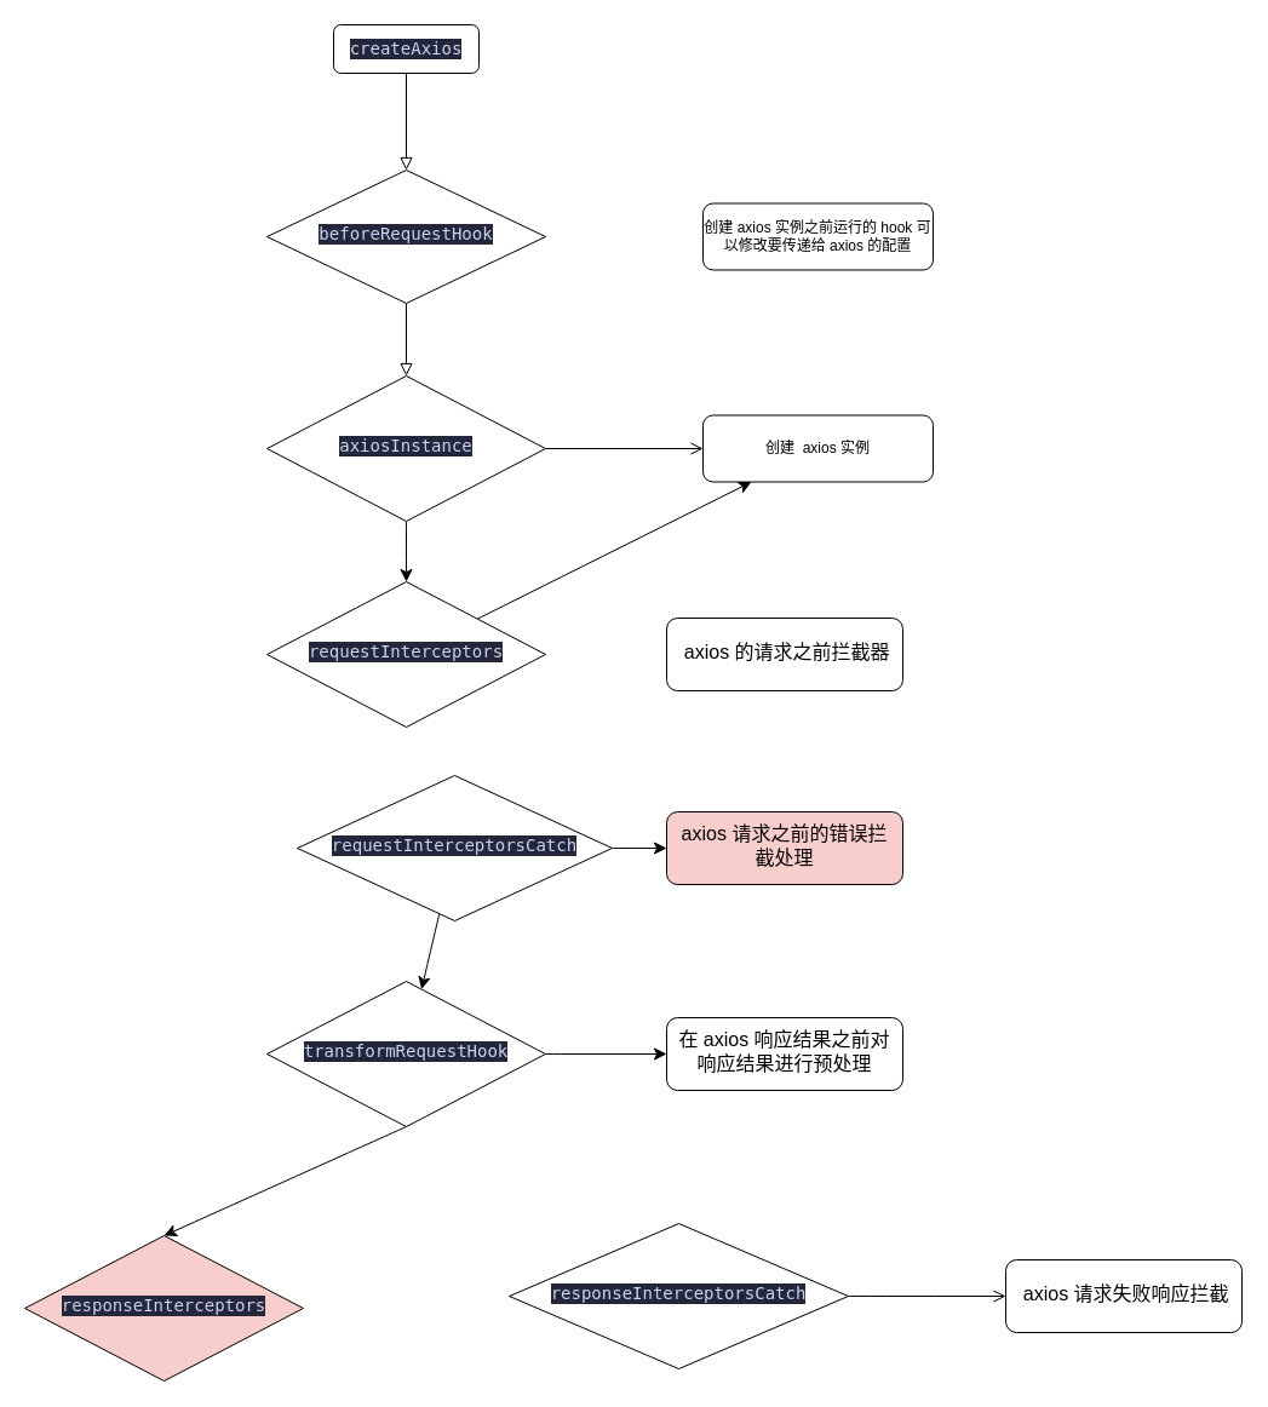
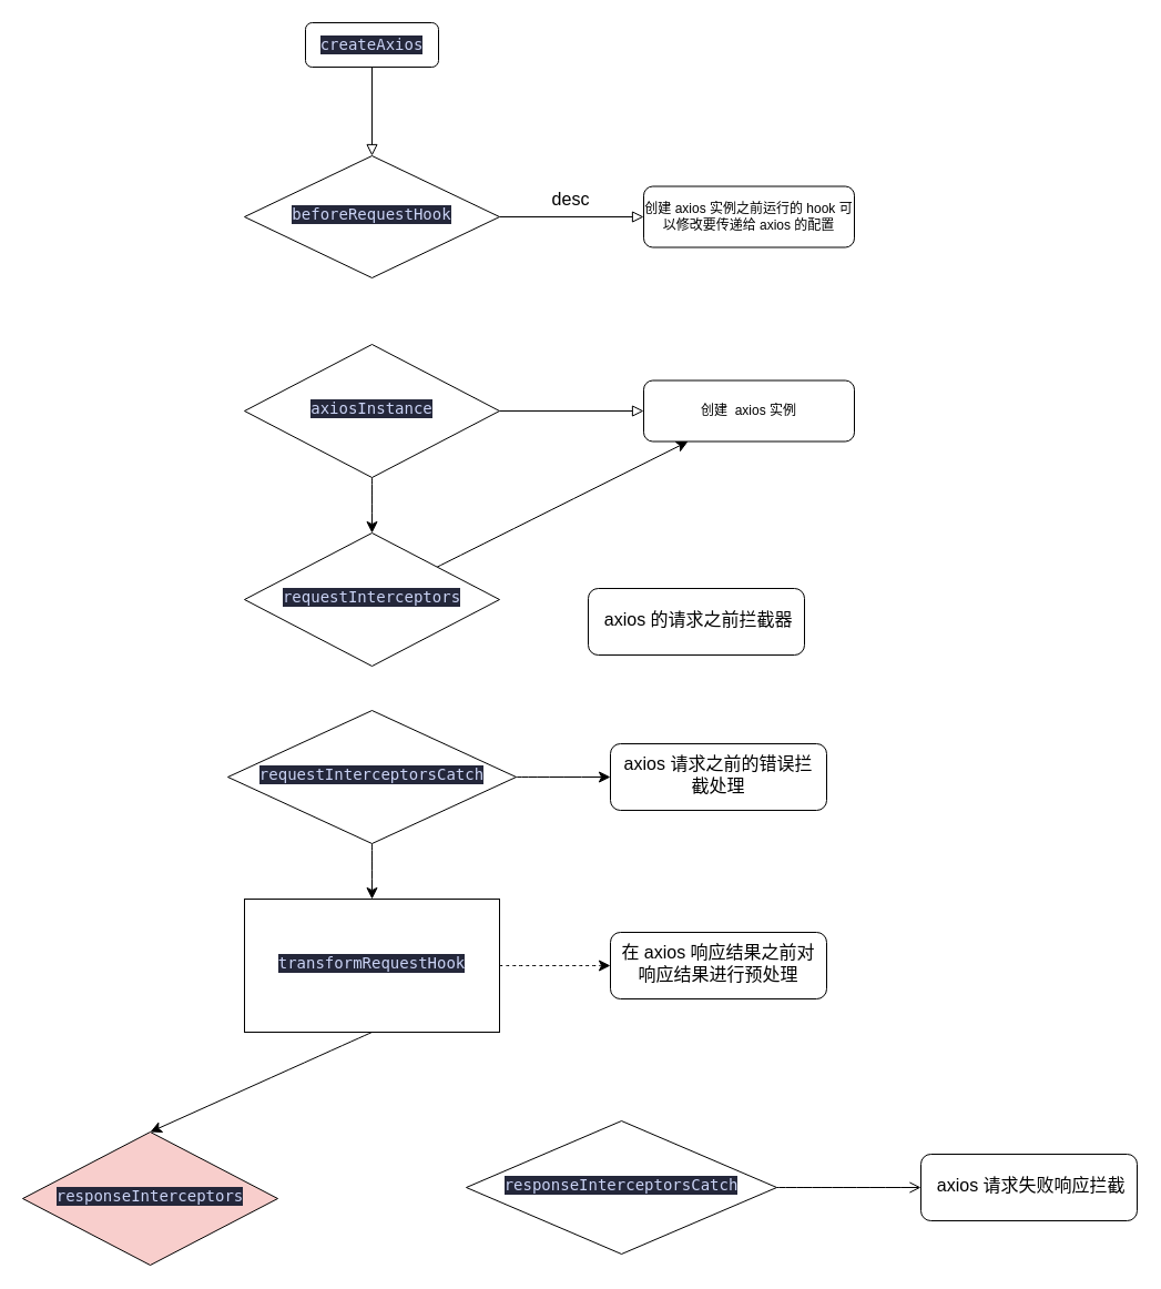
+ <mxCell id="5" value="No" style="edgeStyle=orthogonalEdgeStyle;rounded=0;html=1;jettySize=auto;orthogonalLoop=1;fontSize=11;endArrow=block;endFill=0;endSize=8;strokeWidth=1;shadow=0;labelBackgroundColor=none;" parent="1" source="7" target="8" edge="1"><mxGeometry y="10" relative="1" as="geometry"><mxPoint as="offset" /></mxGeometry></mxCell>
+ <mxCell id="6" value="desc" style="edgeLabel;html=1;align=center;verticalAlign=middle;resizable=0;points=[];fontSize=16;" parent="5" vertex="1" connectable="0"><mxGeometry x="-0.031" y="17" relative="1" as="geometry"><mxPoint as="offset" /></mxGeometry></mxCell>
- <mxCell id="4" value="" style="rounded=0;html=1;jettySize=auto;orthogonalLoop=1;fontSize=11;endArrow=block;endFill=0;endSize=8;strokeWidth=1;shadow=0;labelBackgroundColor=none;edgeStyle=orthogonalEdgeStyle;entryX=0.5;entryY=0;entryDx=0;entryDy=0;" parent="1" source="7" target="27" edge="1"><mxGeometry y="20" relative="1" as="geometry"><mxPoint as="offset" /></mxGeometry></mxCell>
- <mxCell id="25" value="" style="edgeStyle=orthogonalEdgeStyle;rounded=0;html=1;jettySize=auto;orthogonalLoop=1;fontSize=11;endArrow=open;endFill=0;endSize=8;strokeWidth=1;shadow=0;labelBackgroundColor=none;" parent="1" source="27" target="28" edge="1"><mxGeometry x="-0.091" y="3" relative="1" as="geometry"><mxPoint as="offset" /></mxGeometry></mxCell>
+ <mxCell id="25" value="" style="edgeStyle=orthogonalEdgeStyle;rounded=0;html=1;jettySize=auto;orthogonalLoop=1;fontSize=11;endArrow=block;endFill=0;endSize=8;strokeWidth=1;shadow=0;labelBackgroundColor=none;" parent="1" source="27" target="28" edge="1"><mxGeometry x="-0.091" y="3" relative="1" as="geometry"><mxPoint as="offset" /></mxGeometry></mxCell>
- <mxCell id="12" value="&amp;nbsp;axios 的请求之前拦截器" style="rounded=1;whiteSpace=wrap;html=1;shadow=0;strokeWidth=1;spacing=6;spacingTop=-4;fontSize=16;" parent="1" vertex="1"><mxGeometry x="550" y="510" width="195" height="60" as="geometry" /></mxCell>
+ <mxCell id="12" value="&amp;nbsp;axios 的请求之前拦截器" style="rounded=1;whiteSpace=wrap;html=1;shadow=0;strokeWidth=1;spacing=6;spacingTop=-4;fontSize=16;" parent="1" vertex="1"><mxGeometry x="530" y="530" width="195" height="60" as="geometry" /></mxCell>
- <mxCell id="15" value="&lt;div style=&quot;background-color:#24273a;color:#cad3f5&quot;&gt;&lt;pre style=&quot;font-family:'Rec Mono Casual',monospace;font-size:10.5pt;&quot;&gt;&lt;div&gt;&lt;pre style=&quot;font-family:'Rec Mono Casual',monospace;font-size:10.5pt;&quot;&gt;requestInterceptorsCatch&lt;/pre&gt;&lt;/div&gt;&lt;/pre&gt;&lt;/div&gt;" style="rhombus;whiteSpace=wrap;html=1;shadow=0;fontFamily=Helvetica;fontSize=12;align=center;strokeWidth=1;spacing=6;spacingTop=-4;" parent="1" vertex="1"><mxGeometry x="245" y="640" width="260" height="120" as="geometry" /></mxCell>
+ <mxCell id="15" value="&lt;div style=&quot;background-color:#24273a;color:#cad3f5&quot;&gt;&lt;pre style=&quot;font-family:'Rec Mono Casual',monospace;font-size:10.5pt;&quot;&gt;&lt;div&gt;&lt;pre style=&quot;font-family:'Rec Mono Casual',monospace;font-size:10.5pt;&quot;&gt;requestInterceptorsCatch&lt;/pre&gt;&lt;/div&gt;&lt;/pre&gt;&lt;/div&gt;" style="rhombus;whiteSpace=wrap;html=1;shadow=0;fontFamily=Helvetica;fontSize=12;align=center;strokeWidth=1;spacing=6;spacingTop=-4;" parent="1" vertex="1"><mxGeometry x="205" y="640" width="260" height="120" as="geometry" /></mxCell>
- <mxCell id="16" value="axios 请求之前的错误拦截处理" style="rounded=1;whiteSpace=wrap;html=1;shadow=0;strokeWidth=1;spacing=6;spacingTop=-4;fontSize=16;fillColor=#f8cecc;" parent="1" vertex="1"><mxGeometry x="550" y="670" width="195" height="60" as="geometry" /></mxCell>
+ <mxCell id="16" value="axios 请求之前的错误拦截处理" style="rounded=1;whiteSpace=wrap;html=1;shadow=0;strokeWidth=1;spacing=6;spacingTop=-4;fontSize=16;" parent="1" vertex="1"><mxGeometry x="550" y="670" width="195" height="60" as="geometry" /></mxCell>
- <mxCell id="19" value="&lt;div style=&quot;background-color:#24273a;color:#cad3f5&quot;&gt;&lt;pre style=&quot;font-family:'Rec Mono Casual',monospace;font-size:10.5pt;&quot;&gt;transformRequestHook&lt;/pre&gt;&lt;/div&gt;" style="rhombus;whiteSpace=wrap;html=1;shadow=0;fontFamily=Helvetica;fontSize=12;align=center;strokeWidth=1;spacing=6;spacingTop=-4;" parent="1" vertex="1"><mxGeometry x="220" y="810" width="230" height="120" as="geometry" /></mxCell>
+ <mxCell id="19" value="&lt;div style=&quot;background-color:#24273a;color:#cad3f5&quot;&gt;&lt;pre style=&quot;font-family:'Rec Mono Casual',monospace;font-size:10.5pt;&quot;&gt;transformRequestHook&lt;/pre&gt;&lt;/div&gt;" style="whiteSpace=wrap;html=1;shadow=0;fontFamily=Helvetica;fontSize=12;align=center;strokeWidth=1;spacing=6;spacingTop=-4;rounded=0;" parent="1" vertex="1"><mxGeometry x="220" y="810" width="230" height="120" as="geometry" /></mxCell>
- <mxCell id="17" value="" style="edgeStyle=none;curved=1;rounded=0;orthogonalLoop=1;jettySize=auto;html=1;fontSize=12;startSize=8;endSize=8;" parent="1" source="19" target="20" edge="1"><mxGeometry relative="1" as="geometry" /></mxCell>
+ <mxCell id="17" value="" style="edgeStyle=none;curved=1;rounded=0;orthogonalLoop=1;jettySize=auto;html=1;fontSize=12;startSize=8;endSize=8;dashed=1;" parent="1" source="19" target="20" edge="1"><mxGeometry relative="1" as="geometry" /></mxCell>
